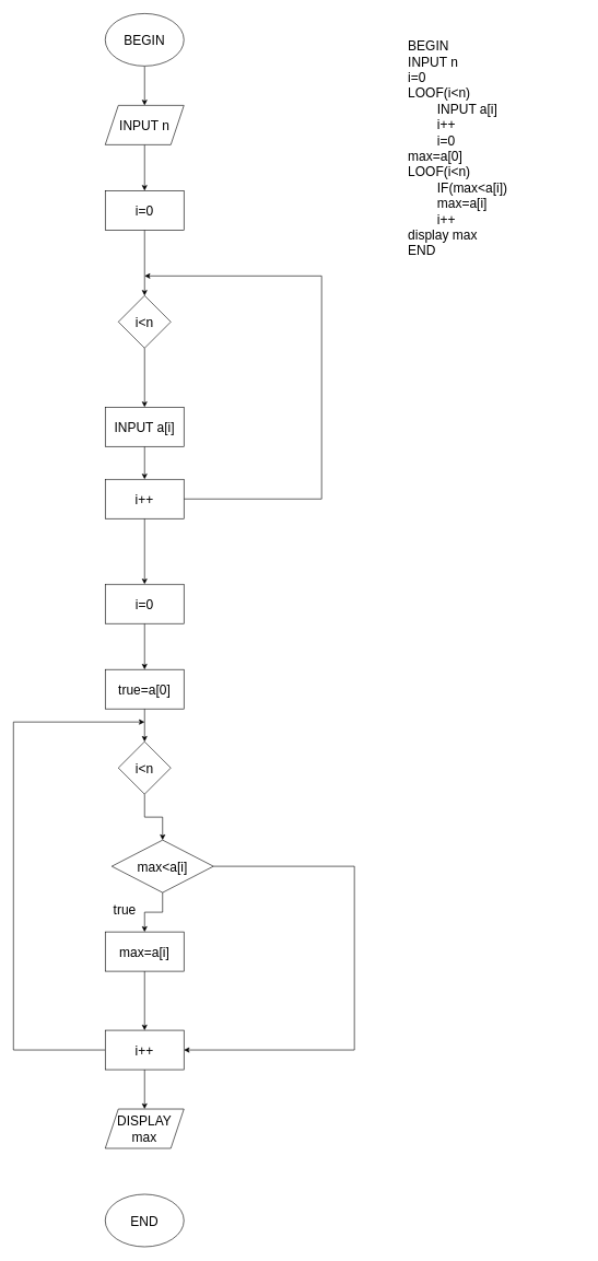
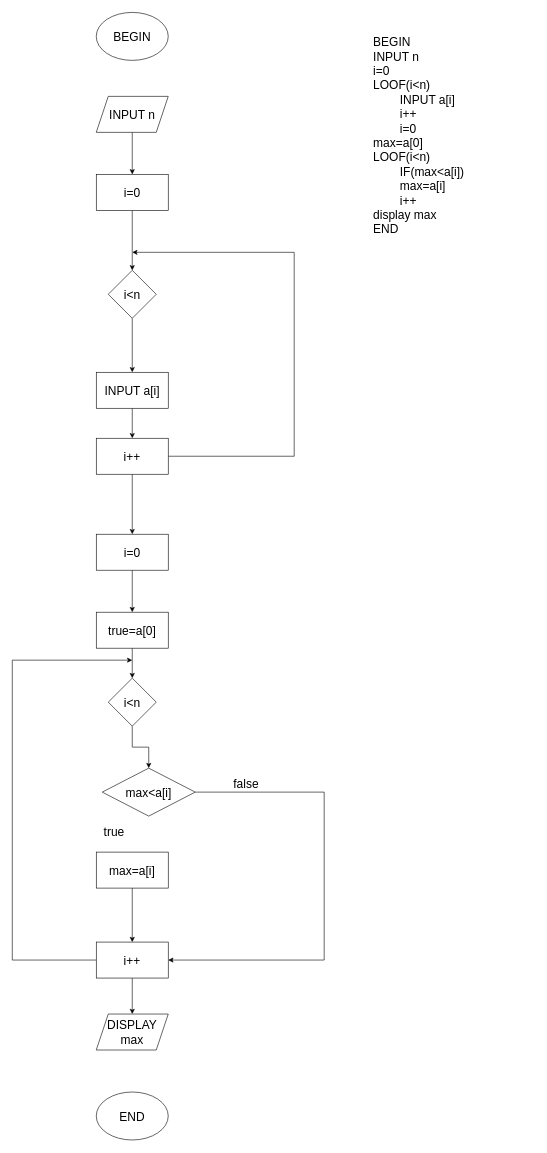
- <mxCell id="3" value="" style="edgeStyle=orthogonalEdgeStyle;rounded=0;orthogonalLoop=1;jettySize=auto;html=1;fontSize=20;" edge="1" parent="1" source="4" target="6"><mxGeometry relative="1" as="geometry" /></mxCell>
+ <mxCell id="33" value="false" style="text;html=1;strokeColor=none;fillColor=none;align=center;verticalAlign=middle;whiteSpace=wrap;rounded=0;fontSize=20;" vertex="1" parent="1"><mxGeometry x="380" y="1290" width="60" height="30" as="geometry" /></mxCell>
- <mxCell id="22" value="" style="edgeStyle=orthogonalEdgeStyle;rounded=0;orthogonalLoop=1;jettySize=auto;html=1;fontSize=20;" edge="1" parent="1" source="24" target="26"><mxGeometry relative="1" as="geometry" /></mxCell>
